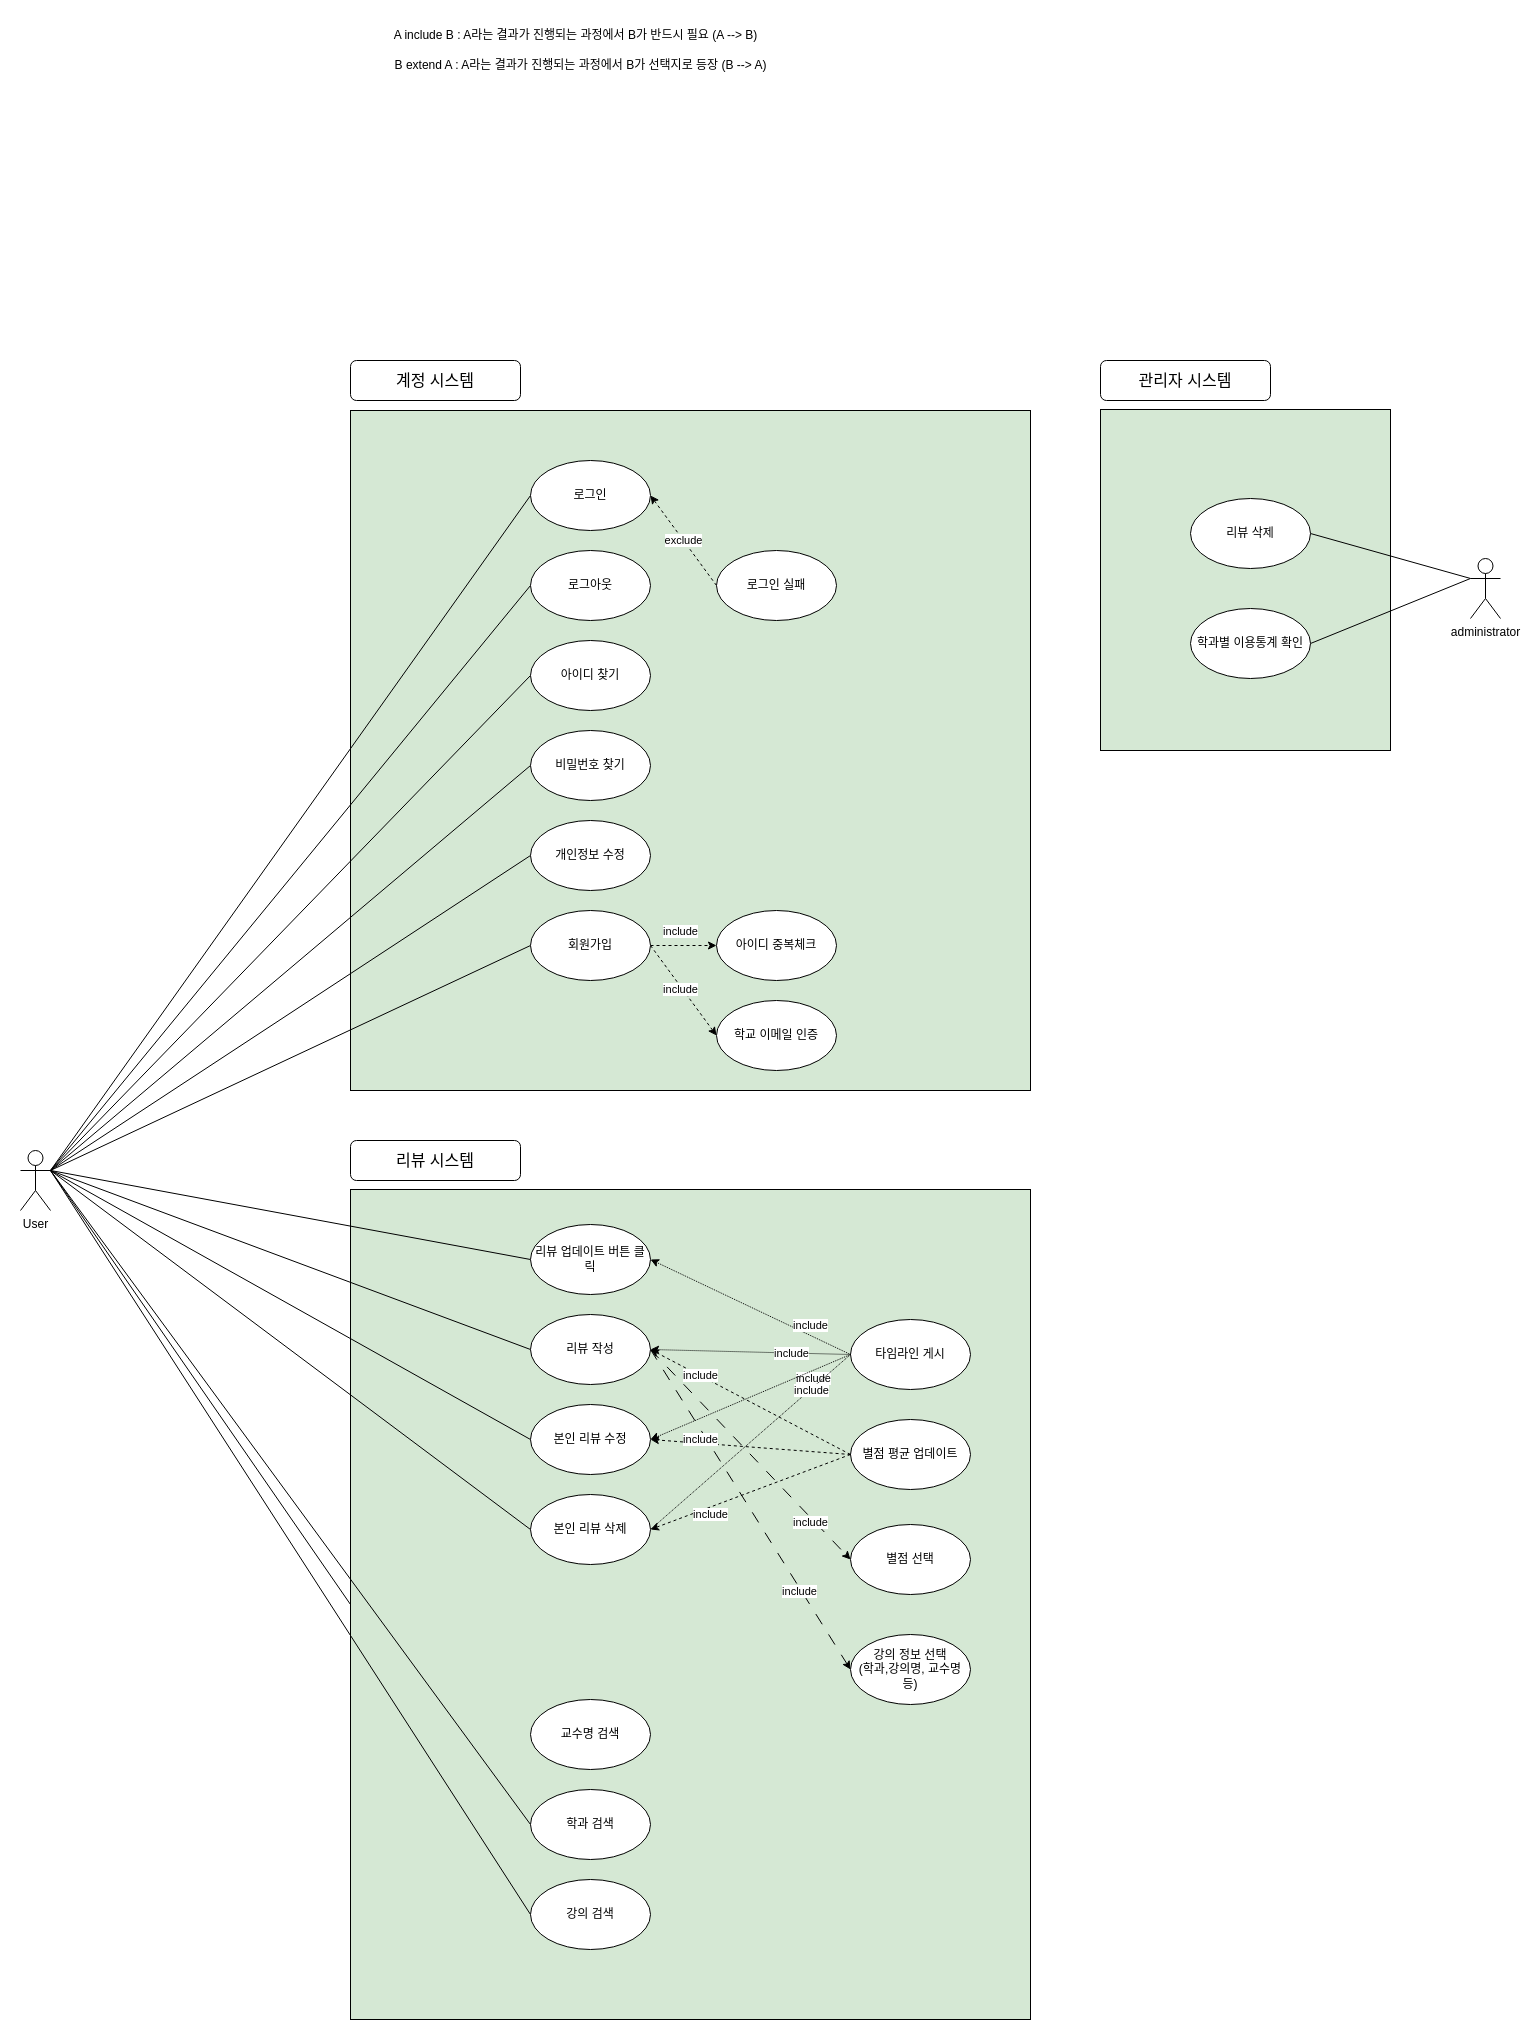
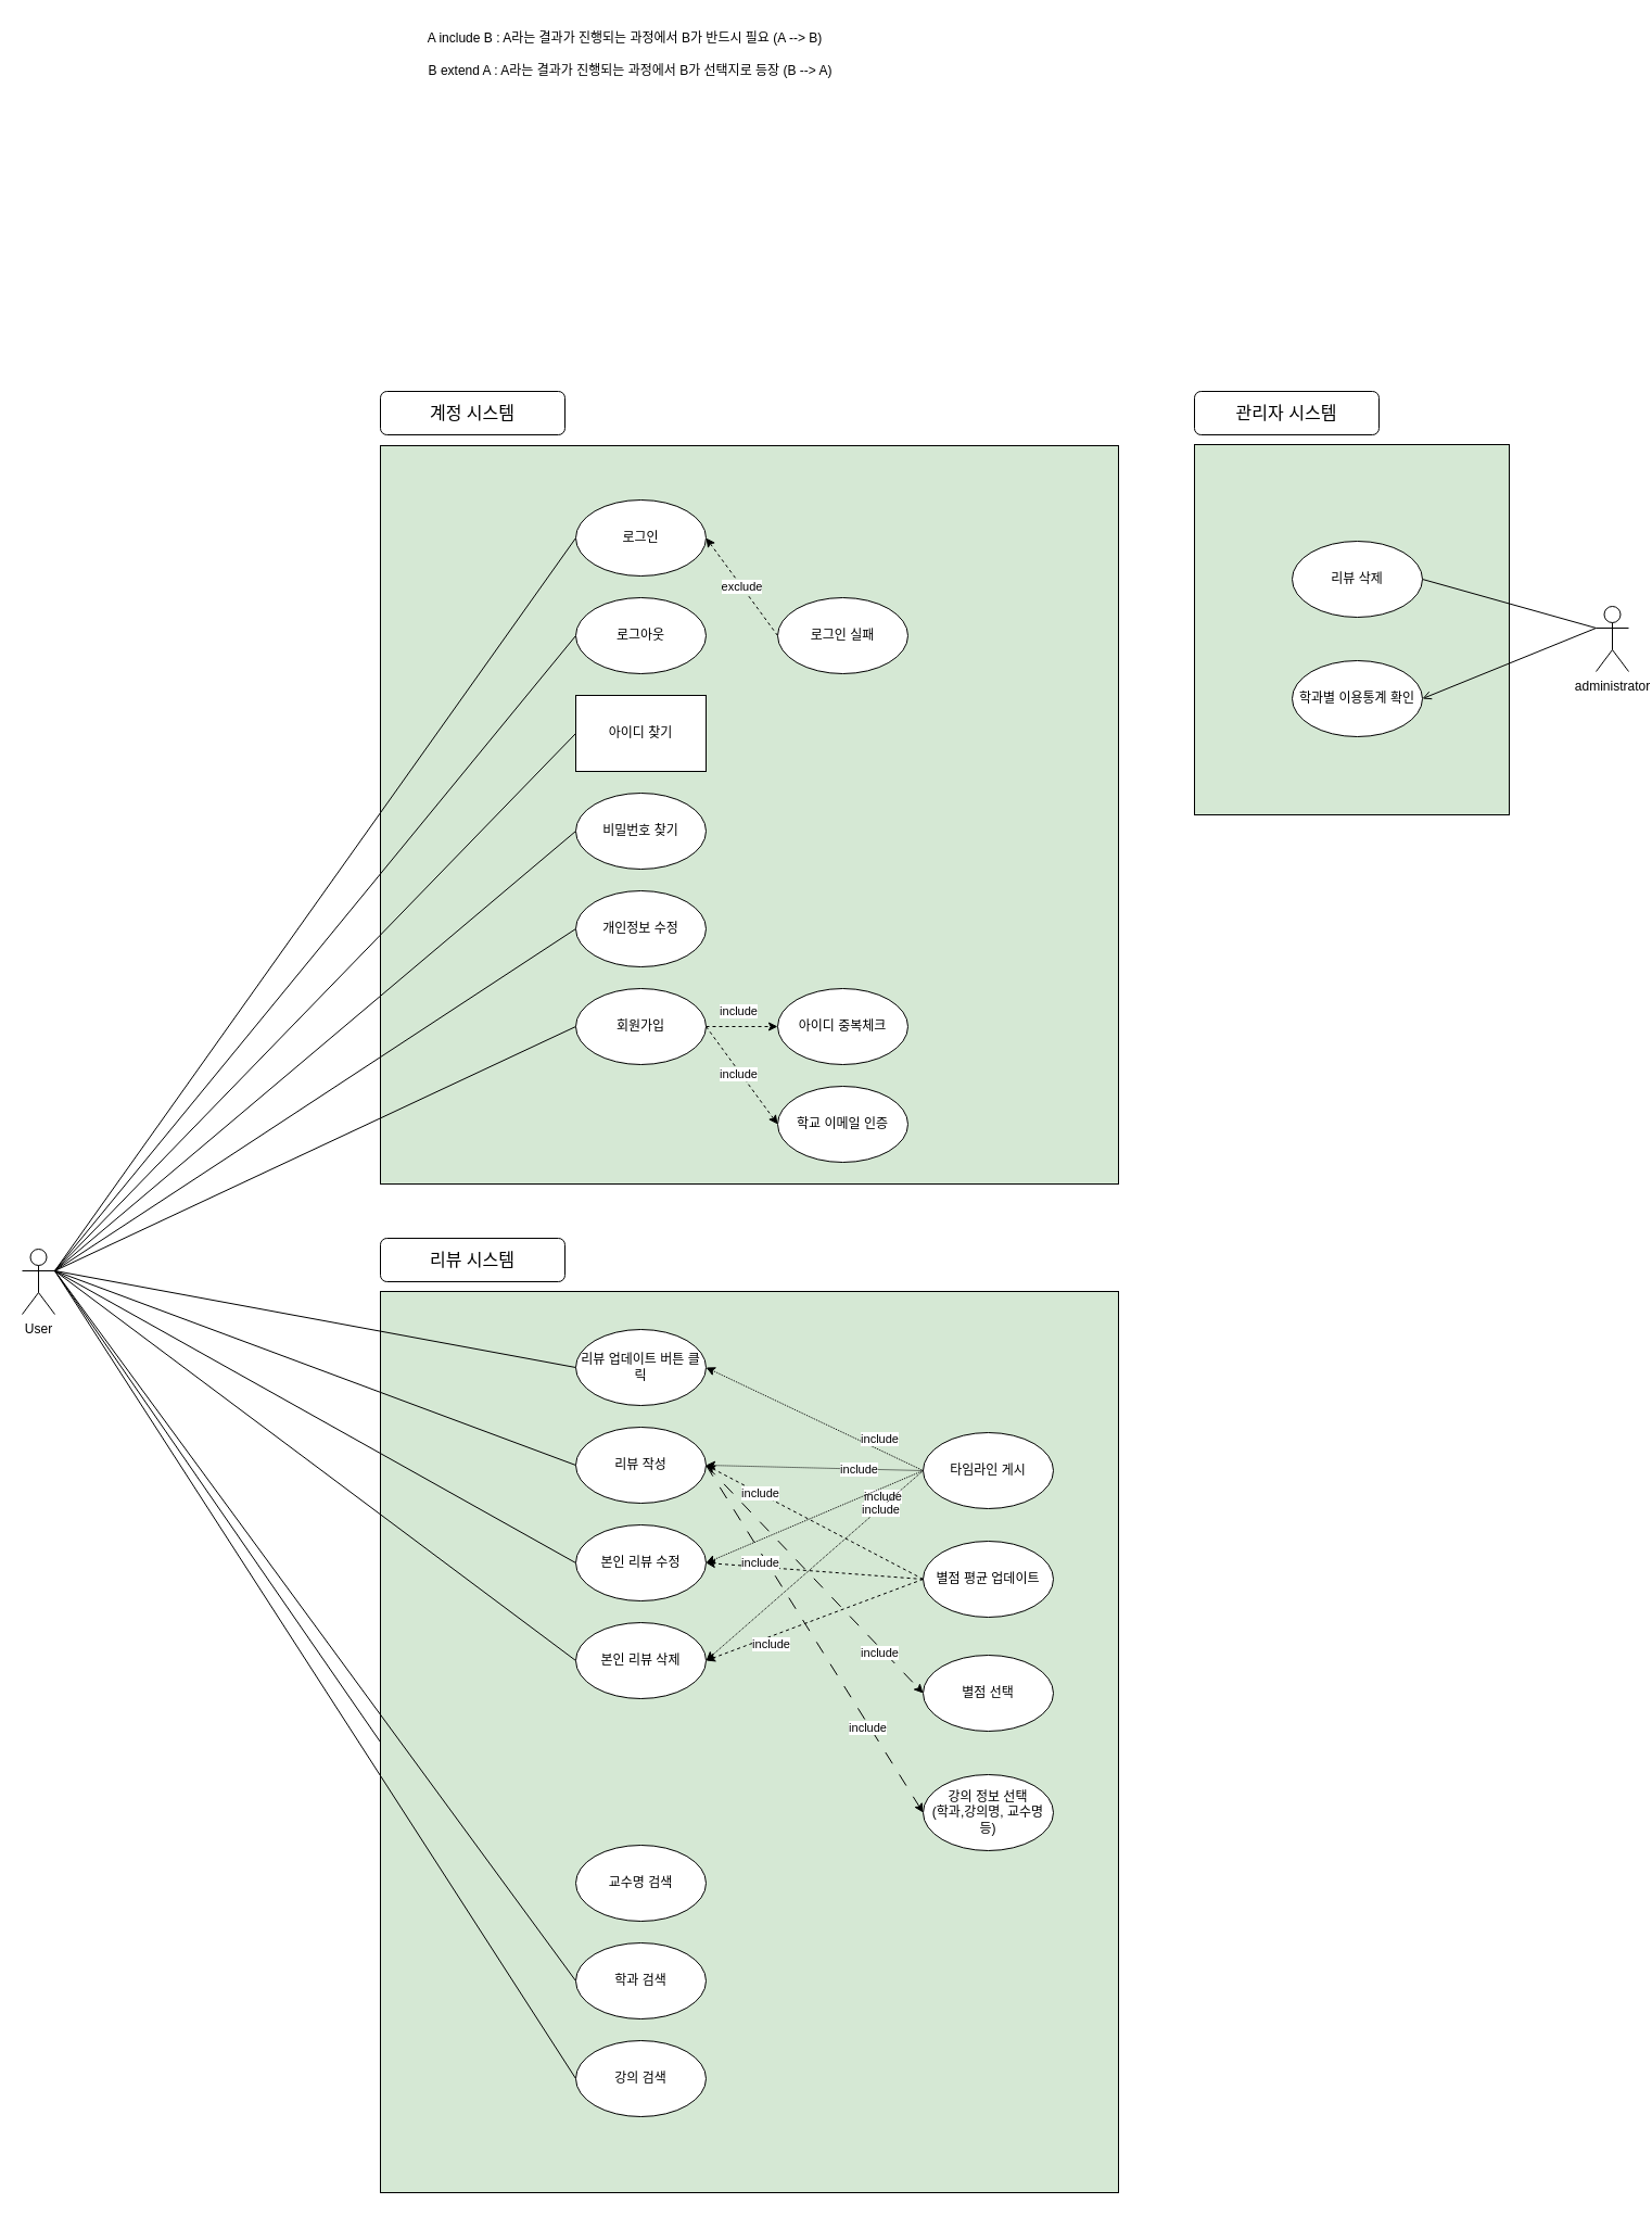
- <mxCell id="63" style="rounded=0;orthogonalLoop=1;jettySize=auto;html=1;exitX=0;exitY=0.333;exitDx=0;exitDy=0;exitPerimeter=0;entryX=1;entryY=0.5;entryDx=0;entryDy=0;endArrow=none;endFill=0;" parent="1" source="64" target="66" edge="1"><mxGeometry relative="1" as="geometry" /></mxCell>
+ <mxCell id="63" style="rounded=0;orthogonalLoop=1;jettySize=auto;html=1;exitX=0;exitY=0.333;exitDx=0;exitDy=0;exitPerimeter=0;entryX=1;entryY=0.5;entryDx=0;entryDy=0;endArrow=open;endFill=0;" parent="1" source="64" target="66" edge="1"><mxGeometry relative="1" as="geometry" /></mxCell>
- <mxCell id="22" value="아이디 찾기" style="ellipse;whiteSpace=wrap;html=1;" parent="1" vertex="1"><mxGeometry x="530" y="640" width="120" height="70" as="geometry" /></mxCell>
+ <mxCell id="22" value="아이디 찾기" style="whiteSpace=wrap;html=1;rounded=0;" parent="1" vertex="1"><mxGeometry x="530" y="640" width="120" height="70" as="geometry" /></mxCell>
- <mxCell id="51" style="rounded=0;orthogonalLoop=1;jettySize=auto;html=1;exitX=0;exitY=0.5;exitDx=0;exitDy=0;dashed=1;dashPattern=1 1;entryX=1;entryY=0.5;entryDx=0;entryDy=0;endArrow=none;" parent="1" source="42" target="53" edge="1"><mxGeometry relative="1" as="geometry"><mxPoint x="700" y="1624" as="targetPoint" /></mxGeometry></mxCell>
+ <mxCell id="51" style="rounded=0;orthogonalLoop=1;jettySize=auto;html=1;exitX=0;exitY=0.5;exitDx=0;exitDy=0;dashed=1;dashPattern=1 1;entryX=1;entryY=0.5;entryDx=0;entryDy=0;" parent="1" source="42" target="53" edge="1"><mxGeometry relative="1" as="geometry"><mxPoint x="700" y="1624" as="targetPoint" /></mxGeometry></mxCell>
